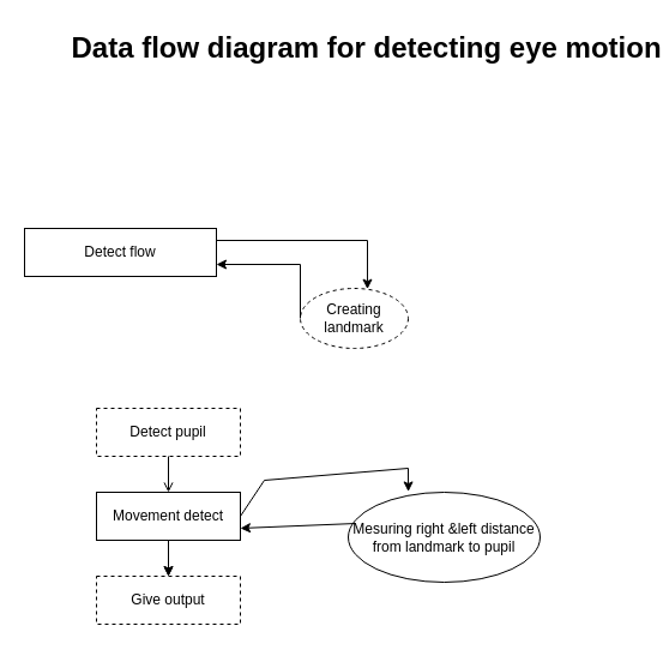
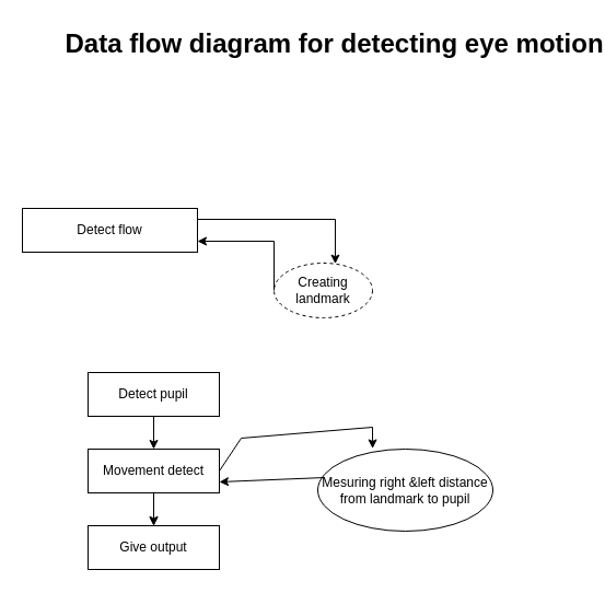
- <mxCell id="4" value="Detect pupil" style="rounded=0;whiteSpace=wrap;html=1;dashed=1;" vertex="1" parent="1"><mxGeometry x="80" y="340" width="120" height="40" as="geometry" /></mxCell>
+ <mxCell id="4" value="Detect pupil" style="rounded=0;whiteSpace=wrap;html=1;" vertex="1" parent="1"><mxGeometry x="80" y="340" width="120" height="40" as="geometry" /></mxCell>
- <mxCell id="14" value="" style="endArrow=open;html=1;rounded=0;exitX=0.5;exitY=1;exitDx=0;exitDy=0;" edge="1" parent="1" source="4" target="9"><mxGeometry width="50" height="50" relative="1" as="geometry"><mxPoint x="250" y="420" as="sourcePoint" /><mxPoint x="300" y="370" as="targetPoint" /></mxGeometry></mxCell>
+ <mxCell id="14" value="" style="endArrow=classic;html=1;rounded=0;exitX=0.5;exitY=1;exitDx=0;exitDy=0;" edge="1" parent="1" source="4" target="9"><mxGeometry width="50" height="50" relative="1" as="geometry"><mxPoint x="250" y="420" as="sourcePoint" /><mxPoint x="300" y="370" as="targetPoint" /></mxGeometry></mxCell>
- <mxCell id="12" value="Give output" style="rounded=0;whiteSpace=wrap;html=1;dashed=1;" vertex="1" parent="1"><mxGeometry x="80" y="480" width="120" height="40" as="geometry" /></mxCell>
+ <mxCell id="12" value="Give output" style="rounded=0;whiteSpace=wrap;html=1;" vertex="1" parent="1"><mxGeometry x="80" y="480" width="120" height="40" as="geometry" /></mxCell>
